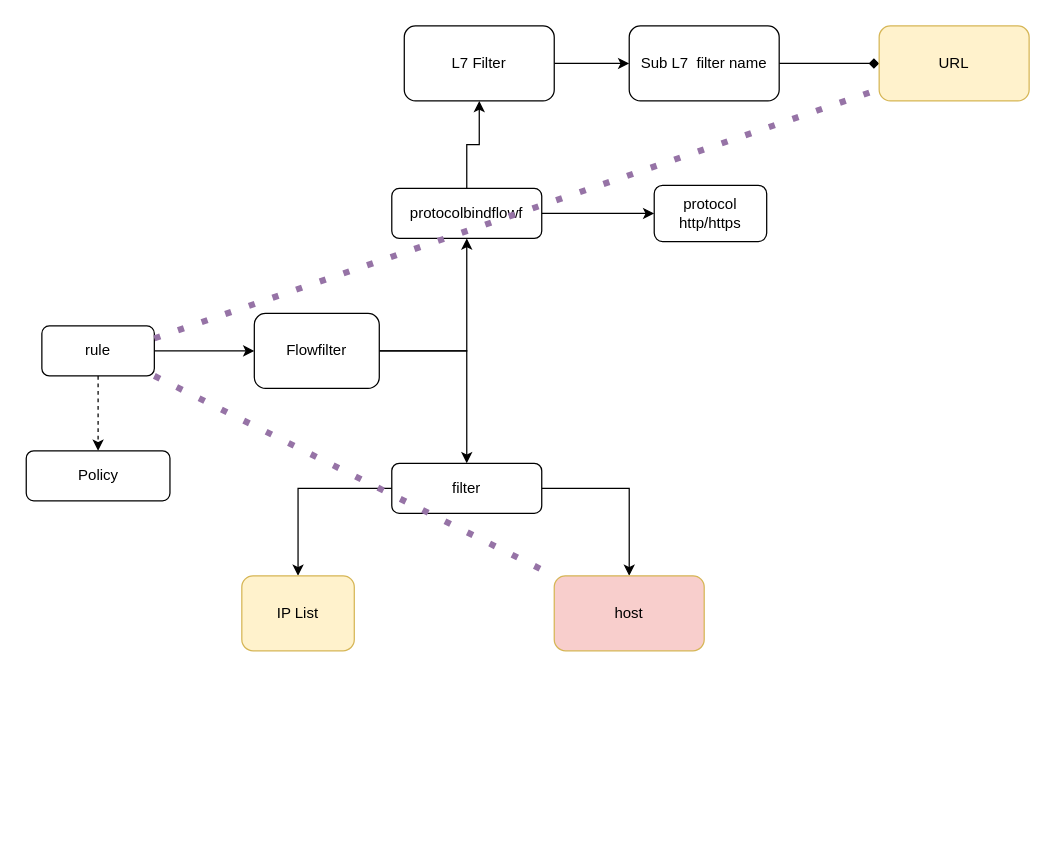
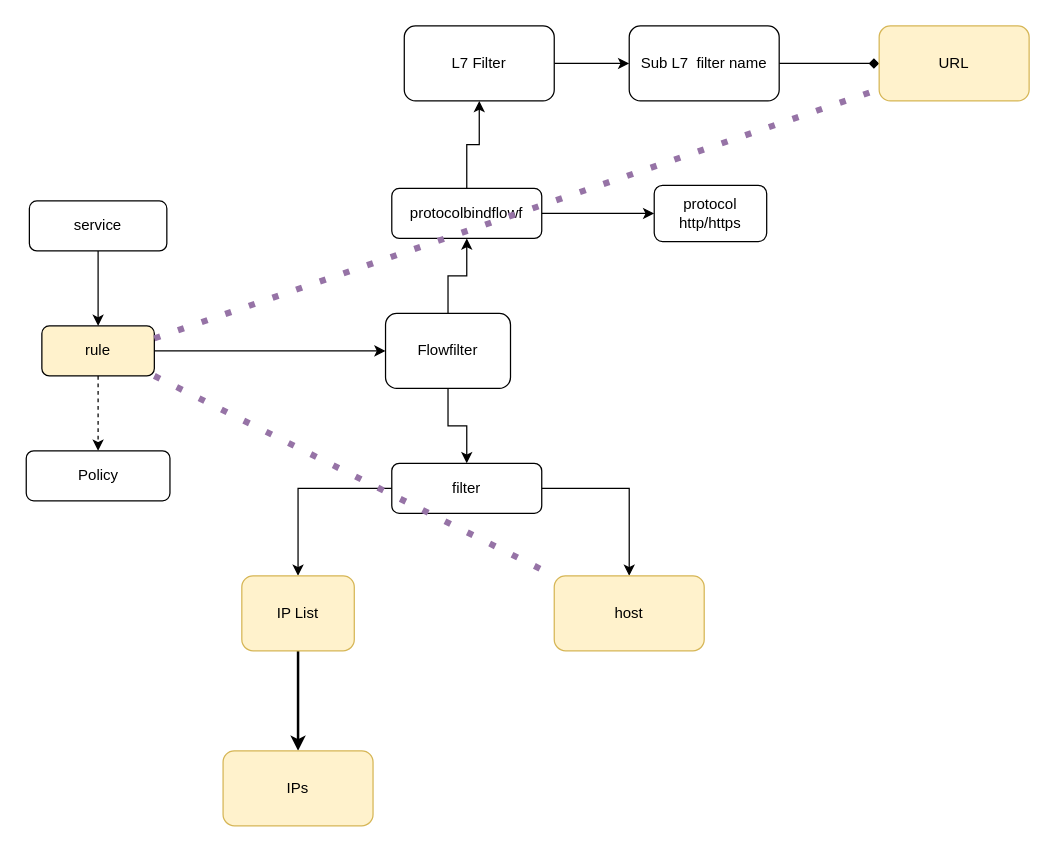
+ <mxCell id="24" value="service" style="rounded=1;whiteSpace=wrap;html=1;" vertex="1" parent="1"><mxGeometry x="23" y="160" width="110" height="40" as="geometry" /></mxCell>
+ <mxCell id="3" value="" style="edgeStyle=orthogonalEdgeStyle;rounded=0;orthogonalLoop=1;jettySize=auto;html=1;" edge="1" parent="1" source="24" target="5"><mxGeometry relative="1" as="geometry" /></mxCell>
- <mxCell id="5" value="rule" style="rounded=1;whiteSpace=wrap;html=1;" vertex="1" parent="1"><mxGeometry x="33" y="260" width="90" height="40" as="geometry" /></mxCell>
+ <mxCell id="5" value="rule" style="rounded=1;whiteSpace=wrap;html=1;fillColor=#fff2cc;" vertex="1" parent="1"><mxGeometry x="33" y="260" width="90" height="40" as="geometry" /></mxCell>
- <mxCell id="8" value="Flowfilter" style="rounded=1;whiteSpace=wrap;html=1;" vertex="1" parent="1"><mxGeometry x="203" y="250" width="100" height="60" as="geometry" /></mxCell>
+ <mxCell id="8" value="Flowfilter" style="rounded=1;whiteSpace=wrap;html=1;" vertex="1" parent="1"><mxGeometry x="308" y="250" width="100" height="60" as="geometry" /></mxCell>
- <mxCell id="21" value="host" style="whiteSpace=wrap;html=1;rounded=1;fillColor=#f8cecc;strokeColor=#d6b656;" vertex="1" parent="1"><mxGeometry x="443" y="460" width="120" height="60" as="geometry" /></mxCell>
+ <mxCell id="21" value="host" style="whiteSpace=wrap;html=1;rounded=1;fillColor=#fff2cc;strokeColor=#d6b656;" vertex="1" parent="1"><mxGeometry x="443" y="460" width="120" height="60" as="geometry" /></mxCell>
+ <mxCell id="22" value="" style="edgeStyle=orthogonalEdgeStyle;curved=1;orthogonalLoop=1;jettySize=auto;html=1;strokeWidth=2;" edge="1" parent="1" source="23" target="28"><mxGeometry relative="1" as="geometry" /></mxCell>
+ <mxCell id="28" value="IPs" style="rounded=1;whiteSpace=wrap;html=1;strokeColor=#d6b656;fillColor=#fff2cc;" vertex="1" parent="1"><mxGeometry x="178" y="600" width="120" height="60" as="geometry" /></mxCell>
